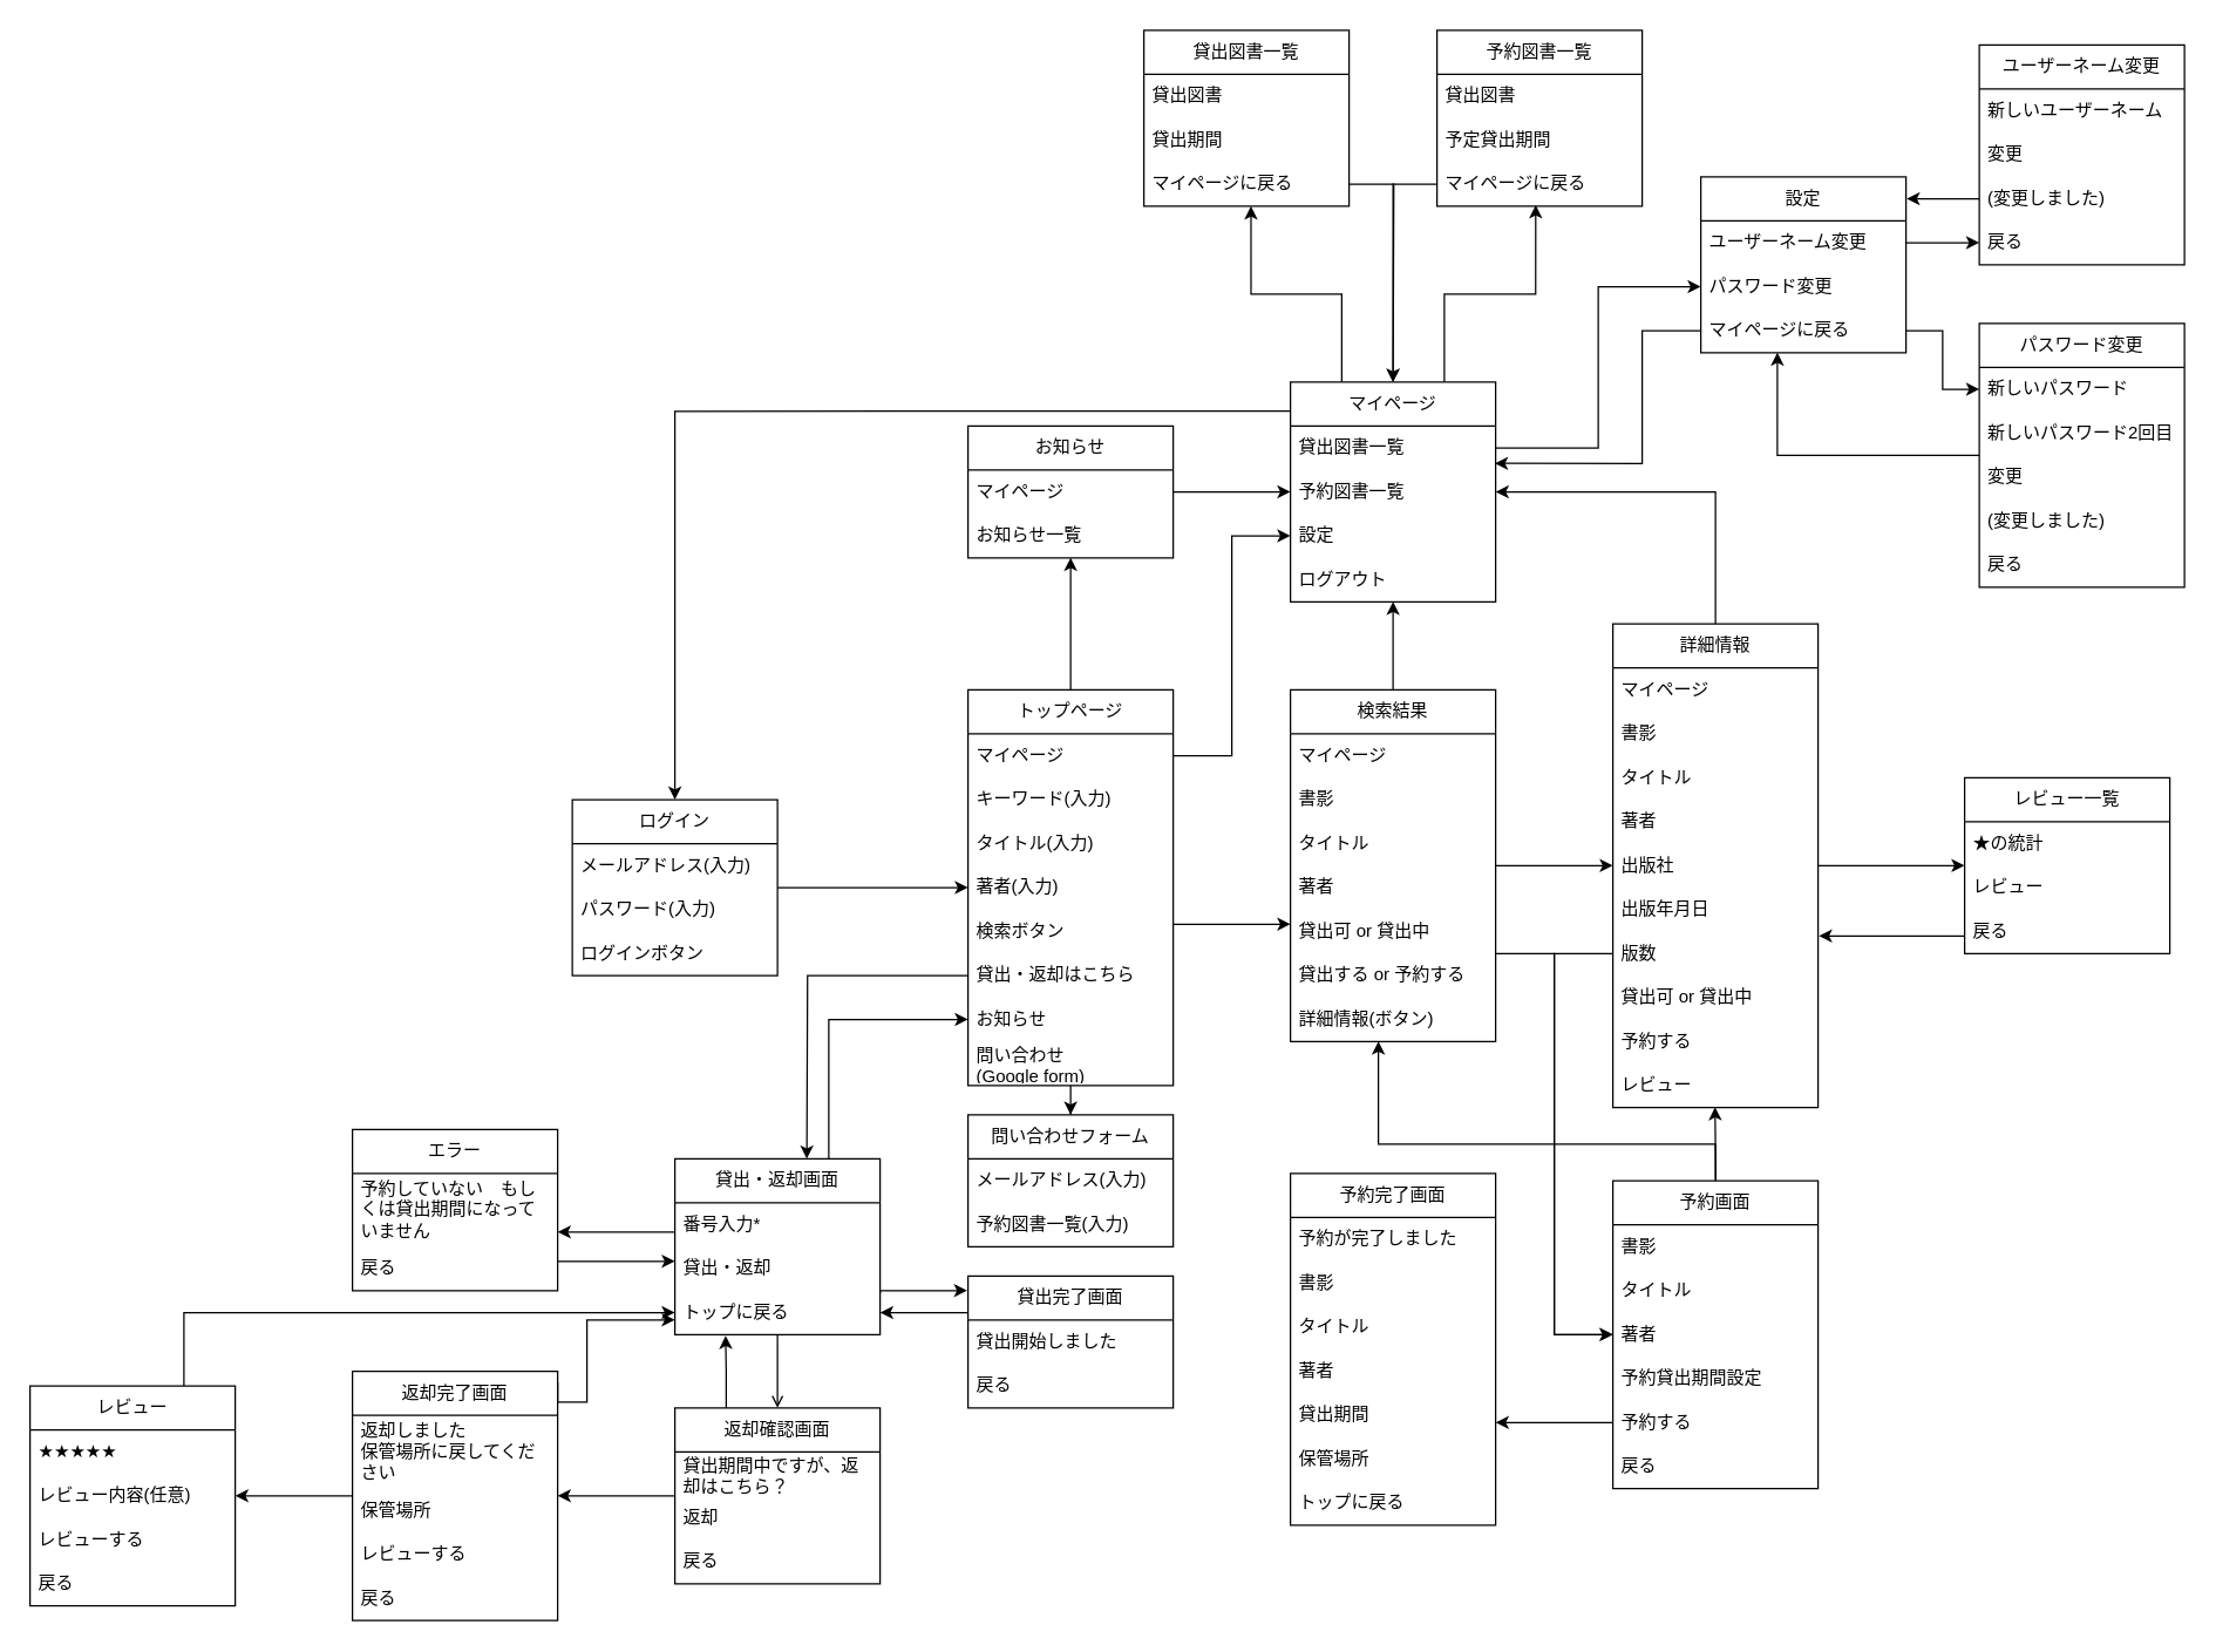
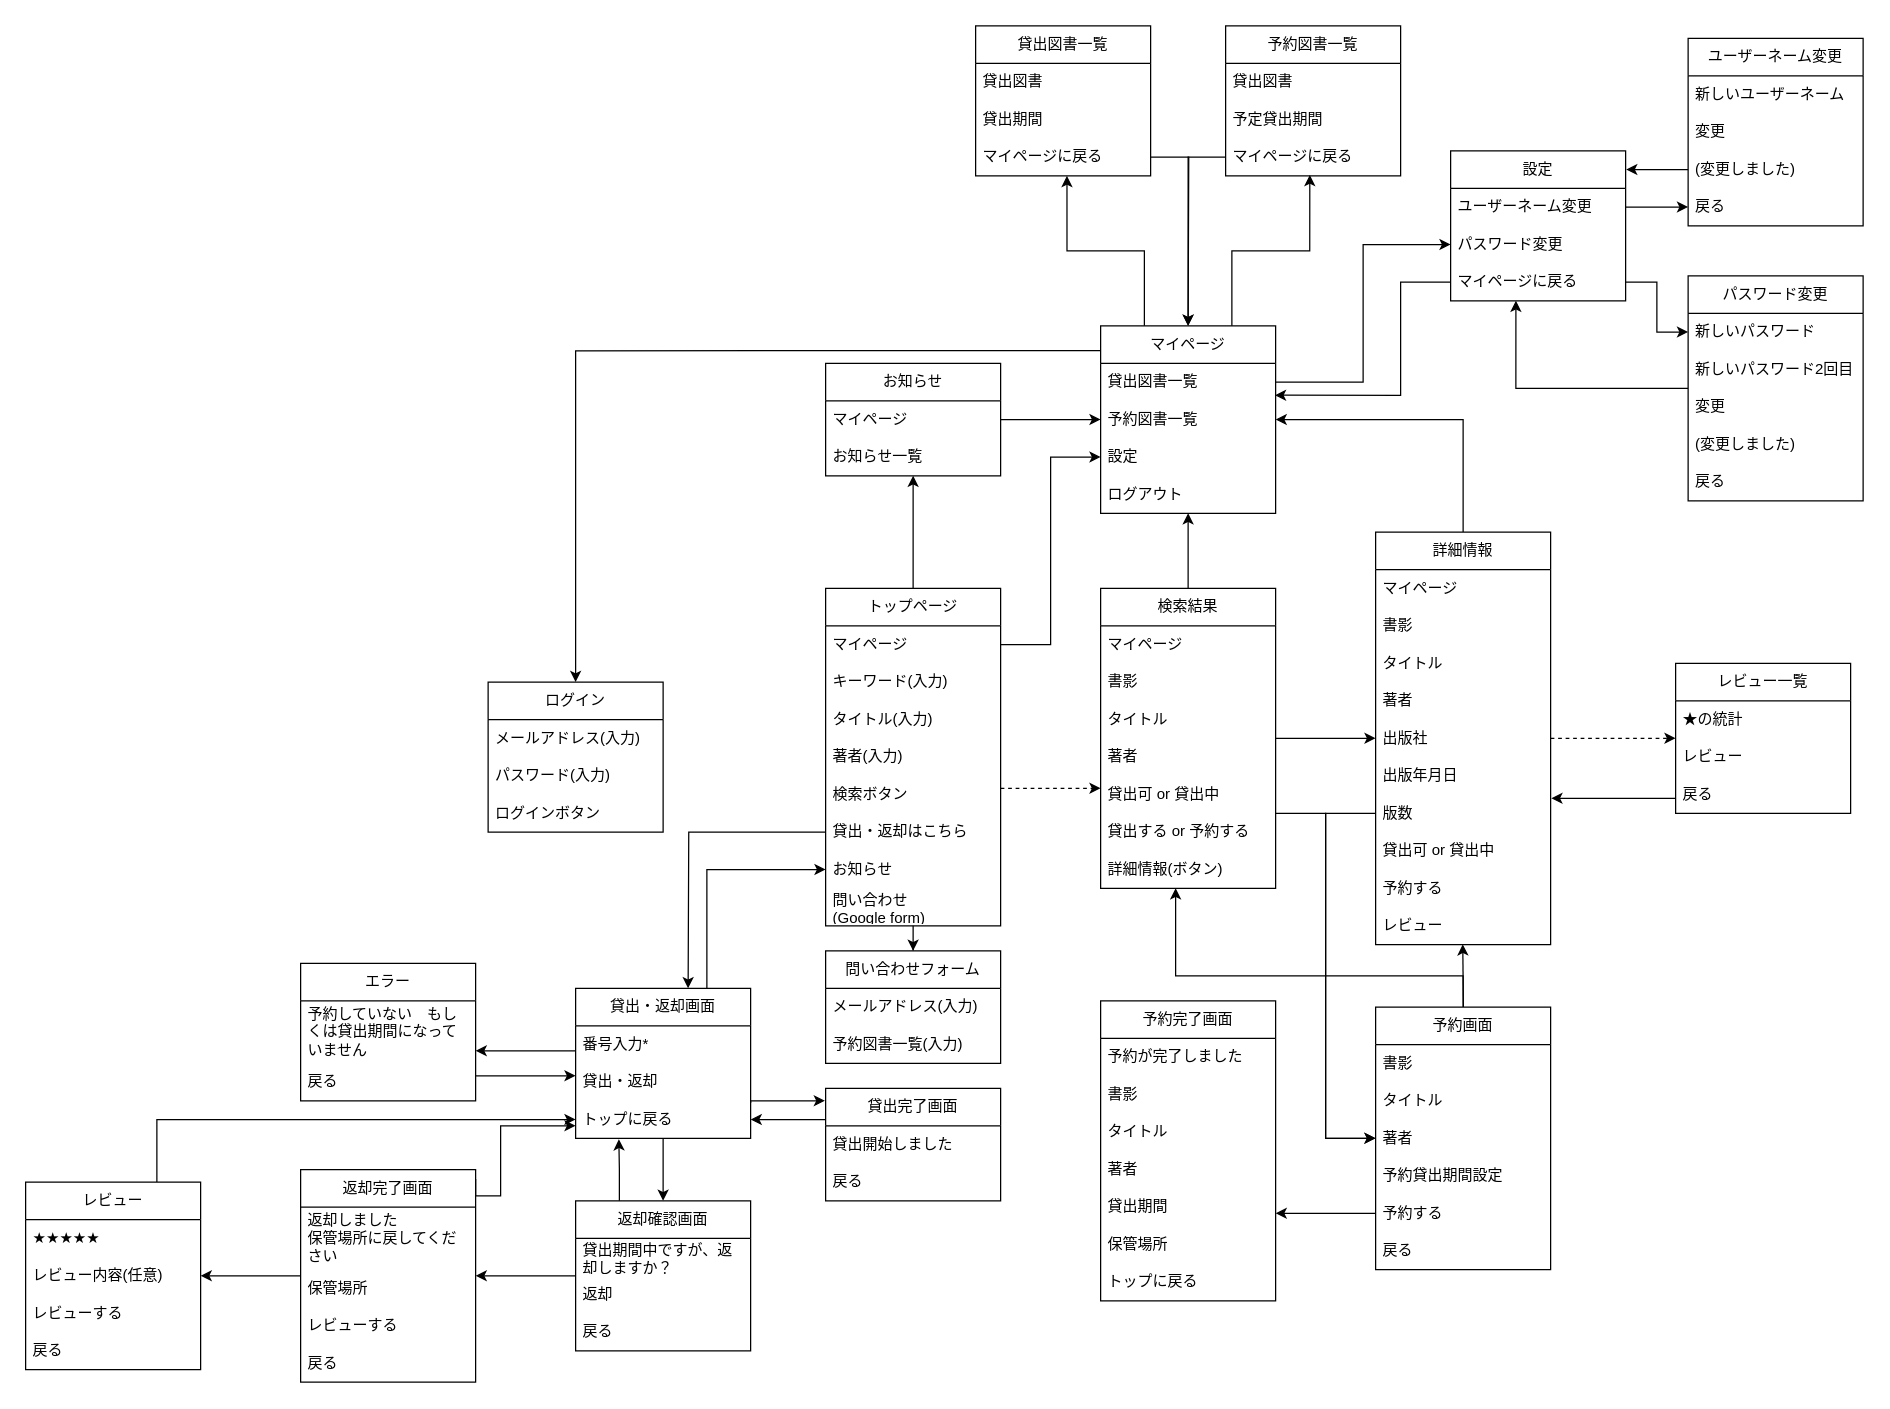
- <mxCell id="32" value="" style="edgeStyle=orthogonalEdgeStyle;rounded=0;orthogonalLoop=1;jettySize=auto;html=1;" parent="1" source="33" target="145" edge="1"><mxGeometry relative="1" as="geometry" /></mxCell>
+ <mxCell id="32" value="" style="edgeStyle=orthogonalEdgeStyle;rounded=0;orthogonalLoop=1;jettySize=auto;html=1;dashed=1;" parent="1" source="33" target="145" edge="1"><mxGeometry relative="1" as="geometry" /></mxCell>
- <mxCell id="53" value="" style="edgeStyle=orthogonalEdgeStyle;rounded=0;orthogonalLoop=1;jettySize=auto;html=1;entryX=0;entryY=0.5;entryDx=0;entryDy=0;" parent="1" source="54" target="9" edge="1"><mxGeometry relative="1" as="geometry"><mxPoint x="620" y="575" as="targetPoint" /></mxGeometry></mxCell>
- <mxCell id="2" value="" style="edgeStyle=orthogonalEdgeStyle;rounded=0;orthogonalLoop=1;jettySize=auto;html=1;" parent="1" source="5" target="16" edge="1"><mxGeometry relative="1" as="geometry"><Array as="points"><mxPoint x="840" y="630" /><mxPoint x="840" y="630" /></Array></mxGeometry></mxCell>
+ <mxCell id="2" value="" style="edgeStyle=orthogonalEdgeStyle;rounded=0;orthogonalLoop=1;jettySize=auto;html=1;dashed=1;" parent="1" source="5" target="16" edge="1"><mxGeometry relative="1" as="geometry"><Array as="points"><mxPoint x="840" y="630" /><mxPoint x="840" y="630" /></Array></mxGeometry></mxCell>
- <mxCell id="89" value="" style="edgeStyle=orthogonalEdgeStyle;rounded=0;orthogonalLoop=1;jettySize=auto;html=1;endArrow=open;" parent="1" source="92" target="97" edge="1"><mxGeometry relative="1" as="geometry" /></mxCell>
+ <mxCell id="89" value="" style="edgeStyle=orthogonalEdgeStyle;rounded=0;orthogonalLoop=1;jettySize=auto;html=1;" parent="1" source="92" target="97" edge="1"><mxGeometry relative="1" as="geometry" /></mxCell>
- <mxCell id="98" value="貸出期間中ですが、返却はこちら？" style="text;strokeColor=none;fillColor=none;align=left;verticalAlign=middle;spacingLeft=4;spacingRight=4;overflow=hidden;points=[[0,0.5],[1,0.5]];portConstraint=eastwest;rotatable=0;whiteSpace=wrap;html=1;container=0;" parent="97" vertex="1"><mxGeometry y="30" width="140" height="30" as="geometry" /></mxCell>
+ <mxCell id="98" value="貸出期間中ですが、返却しますか？" style="text;strokeColor=none;fillColor=none;align=left;verticalAlign=middle;spacingLeft=4;spacingRight=4;overflow=hidden;points=[[0,0.5],[1,0.5]];portConstraint=eastwest;rotatable=0;whiteSpace=wrap;html=1;container=0;" parent="97" vertex="1"><mxGeometry y="30" width="140" height="30" as="geometry" /></mxCell>
